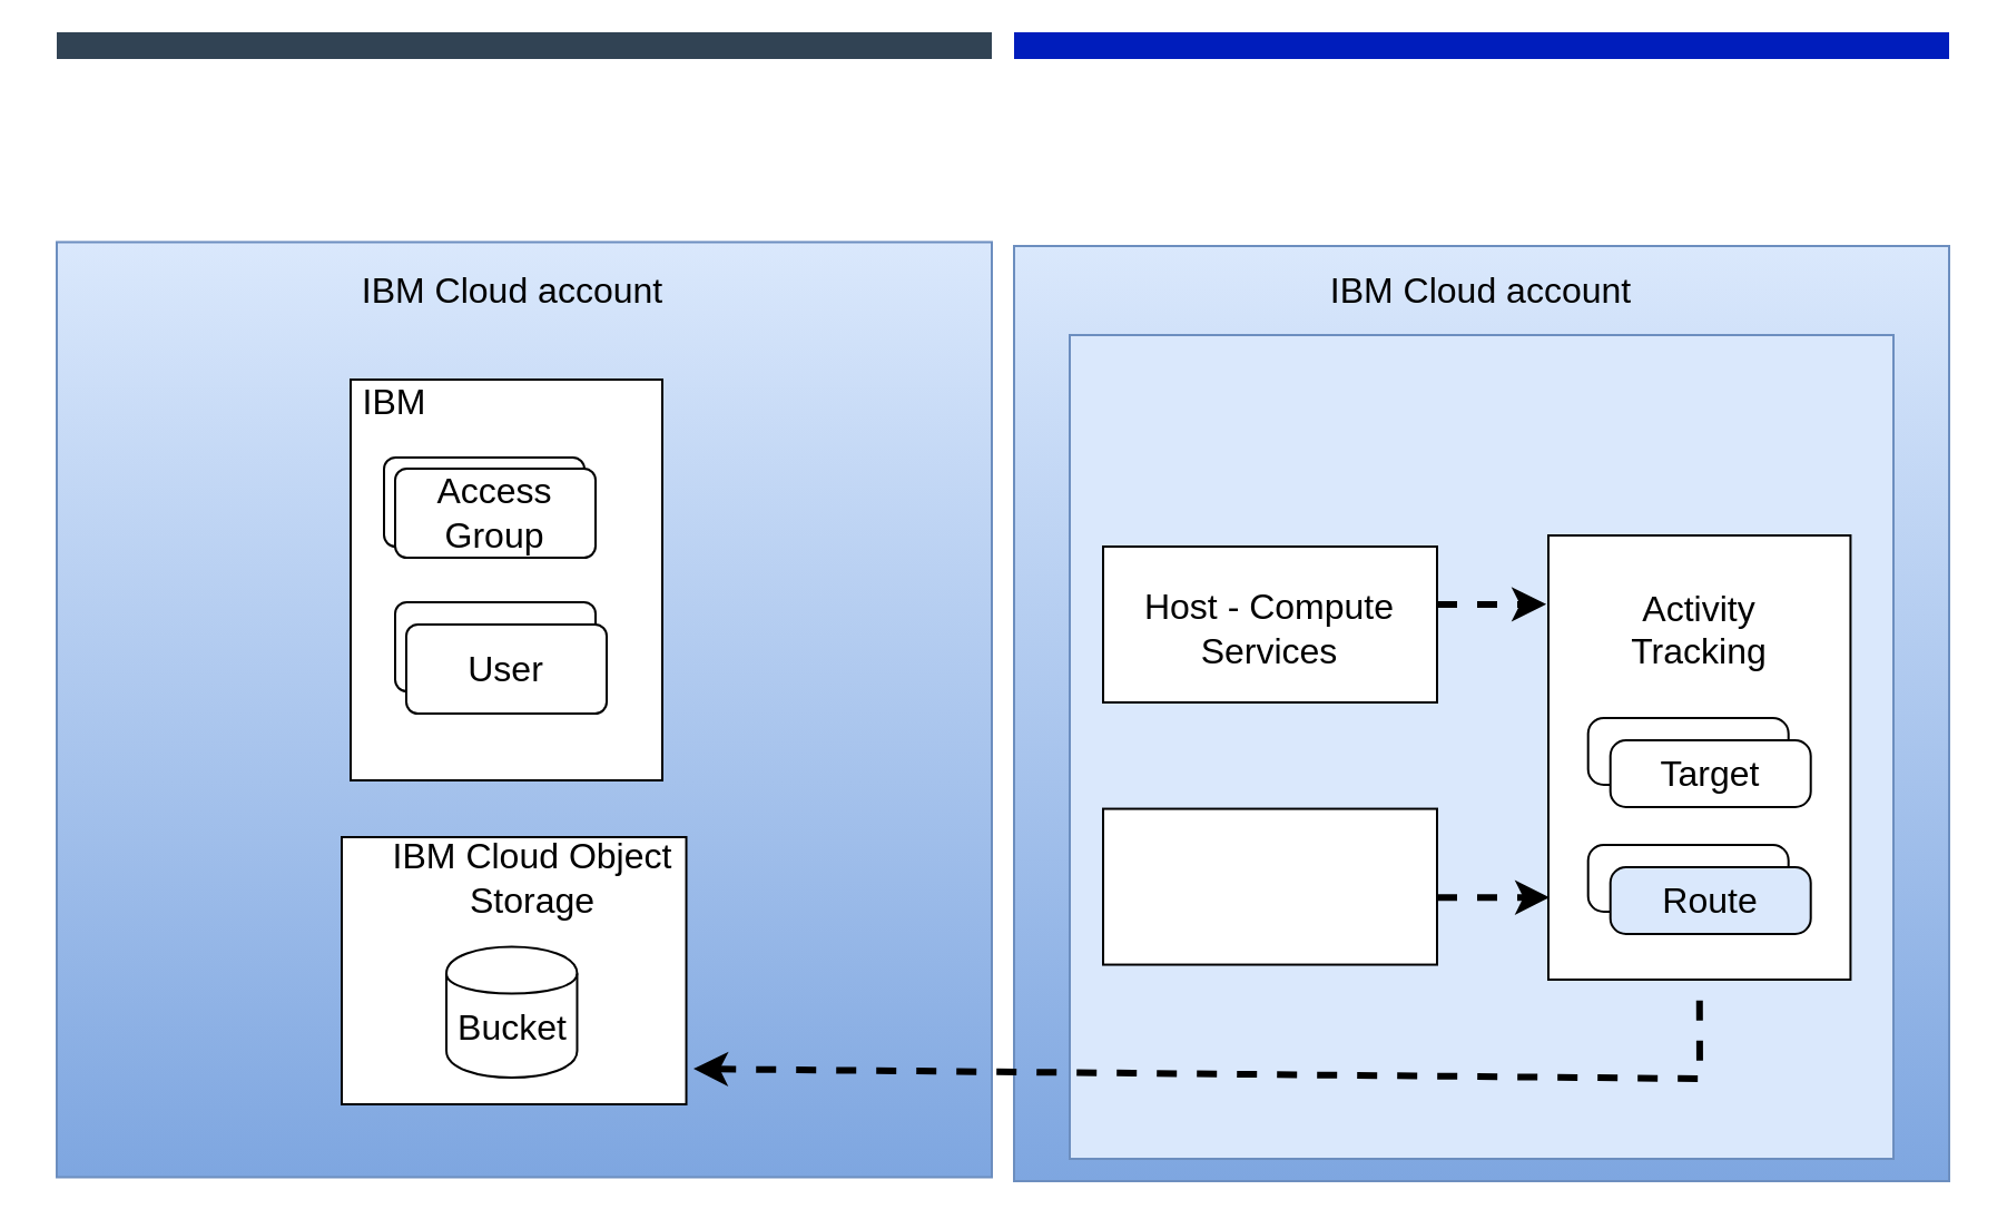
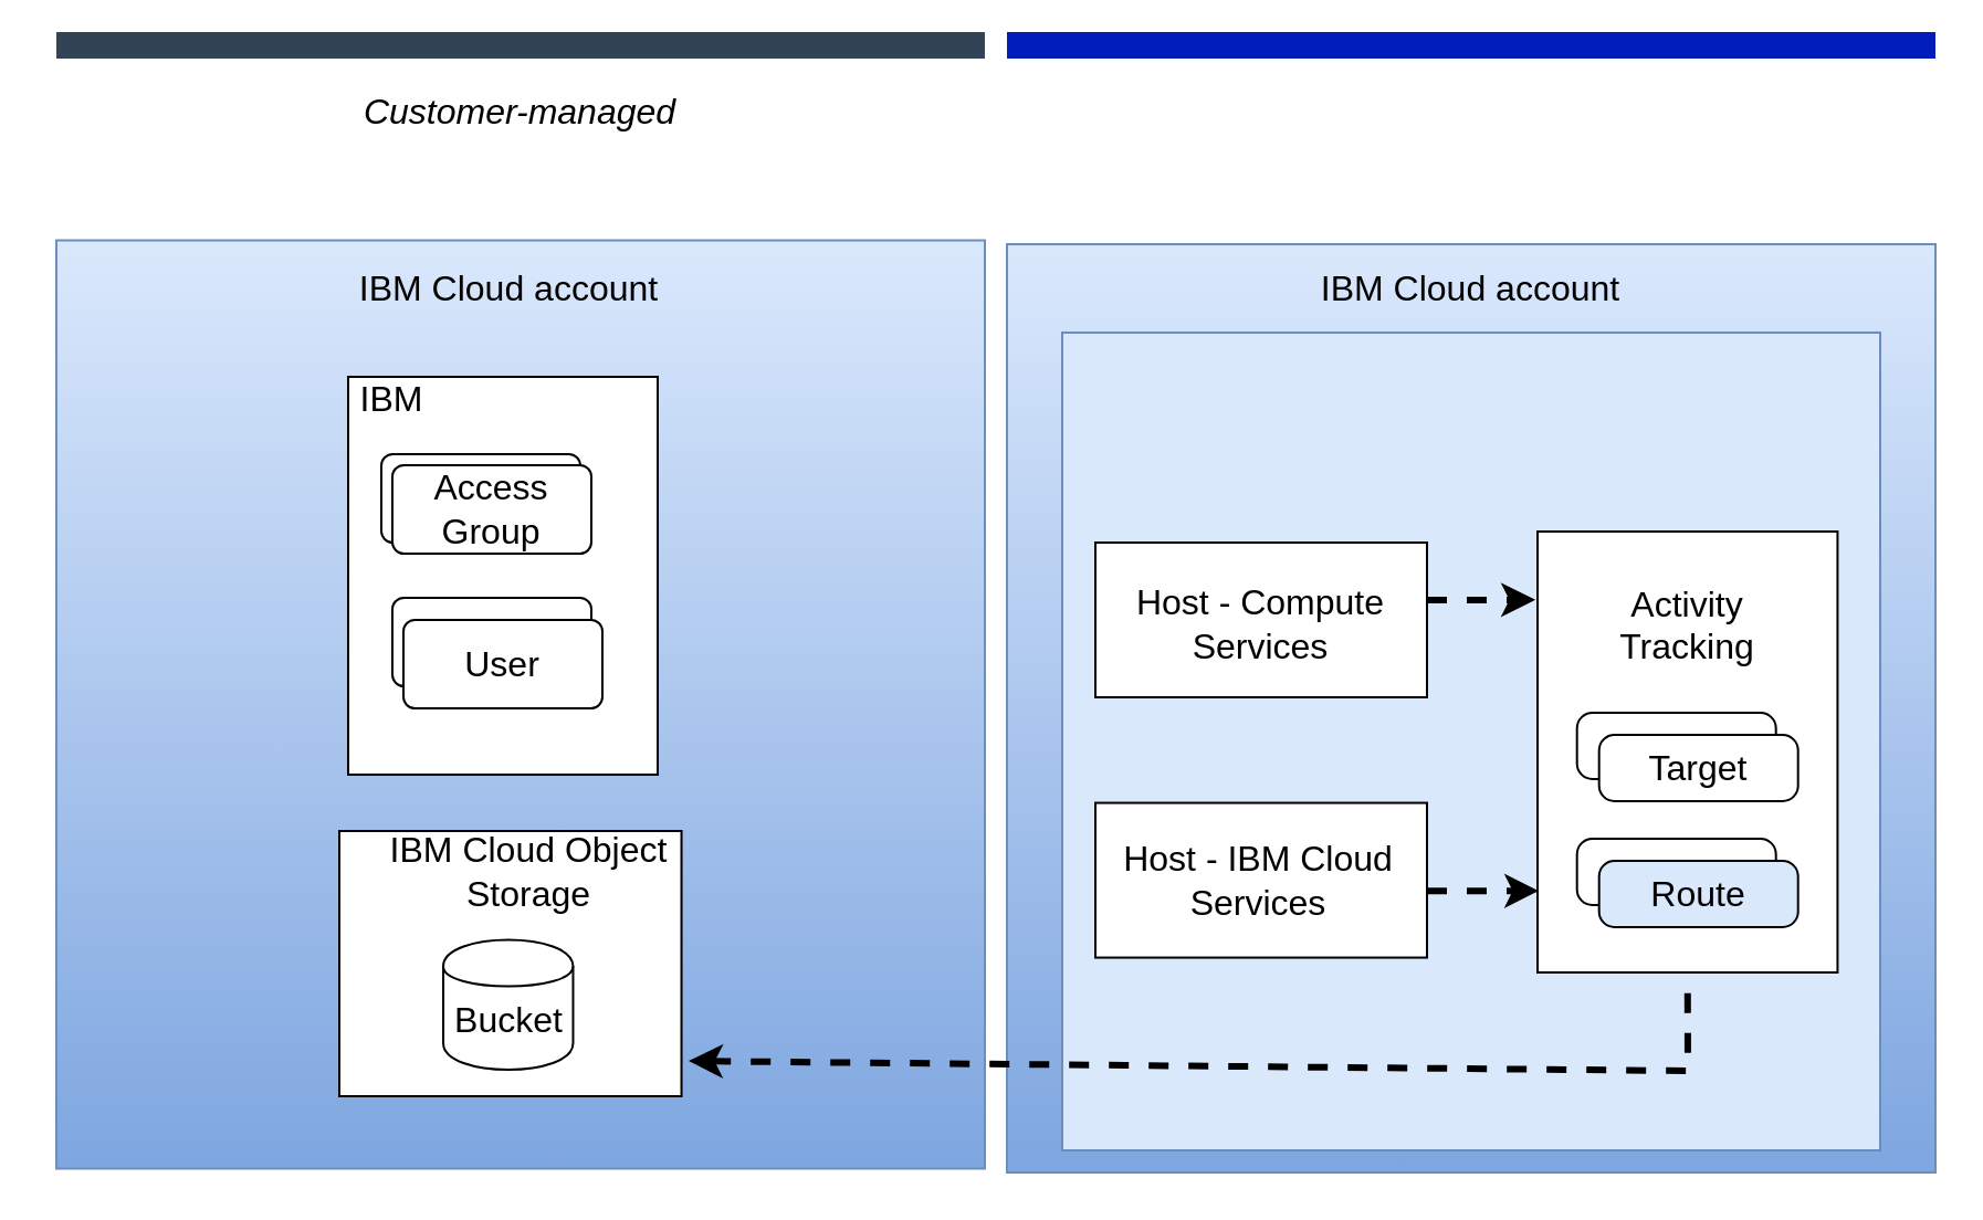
+ <mxCell id="14" value="Customer-managed" style="text;html=1;strokeColor=none;fillColor=none;align=center;verticalAlign=middle;whiteSpace=wrap;rounded=0;fontSize=16;fontStyle=2" parent="1" vertex="1"><mxGeometry x="25" y="40" width="420" height="20" as="geometry" /></mxCell>
+ <mxCell id="36" value="Host - IBM Cloud&lt;br&gt;Services" style="text;html=1;strokeColor=none;fillColor=none;align=center;verticalAlign=middle;whiteSpace=wrap;rounded=0;fontSize=16;" parent="34" vertex="1"><mxGeometry x="9.26" y="6.28" width="130" height="57.44" as="geometry" /></mxCell>
